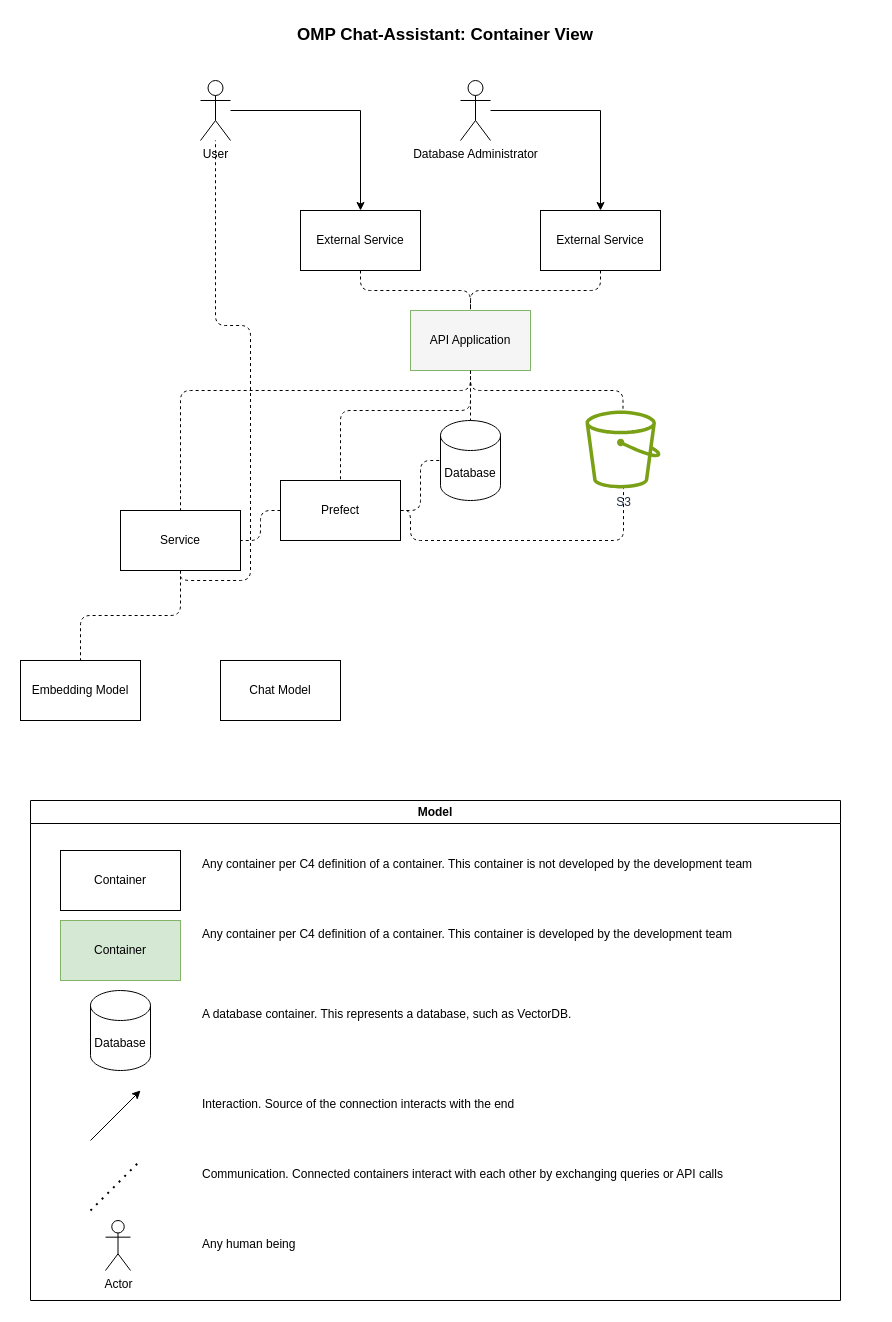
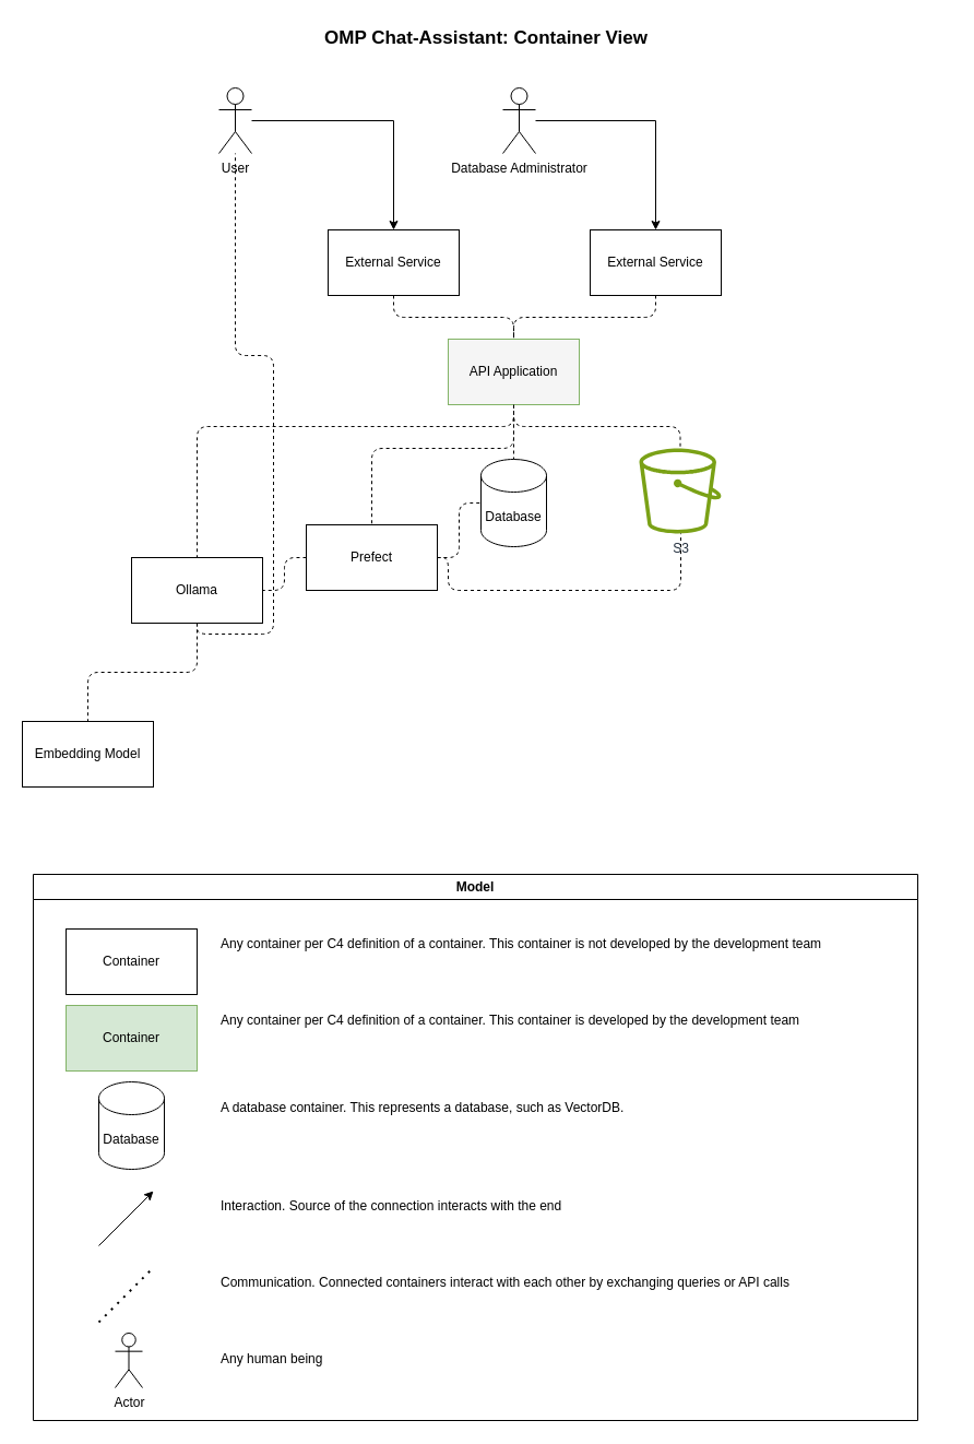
- <mxCell id="33" value="Service" style="rounded=0;whiteSpace=wrap;html=1;" vertex="1" parent="1"><mxGeometry x="120" y="510" width="120" height="60" as="geometry" /></mxCell>
+ <mxCell id="33" value="Ollama" style="rounded=0;whiteSpace=wrap;html=1;" vertex="1" parent="1"><mxGeometry x="120" y="510" width="120" height="60" as="geometry" /></mxCell>
- <mxCell id="35" value="Chat Model" style="rounded=0;whiteSpace=wrap;html=1;" vertex="1" parent="1"><mxGeometry x="220" y="660" width="120" height="60" as="geometry" /></mxCell>
